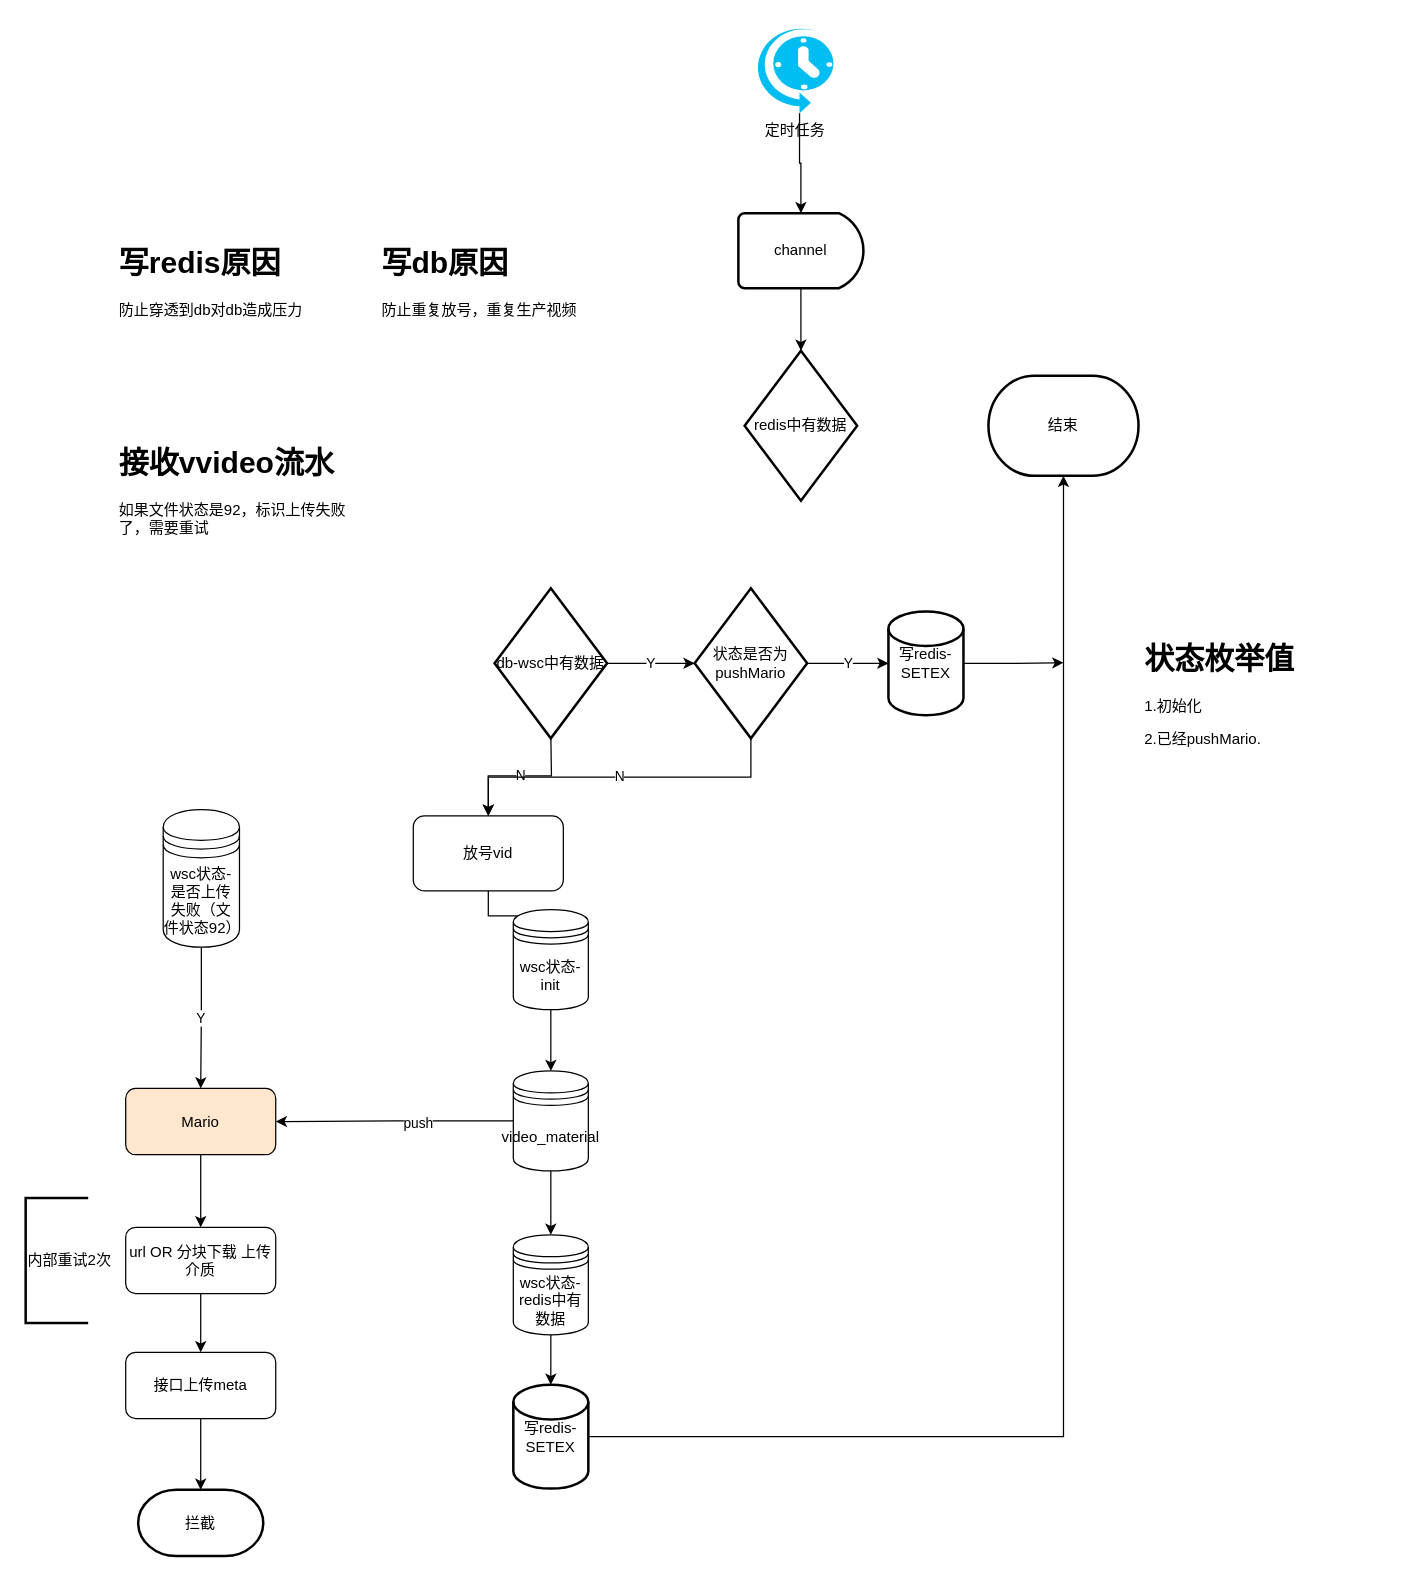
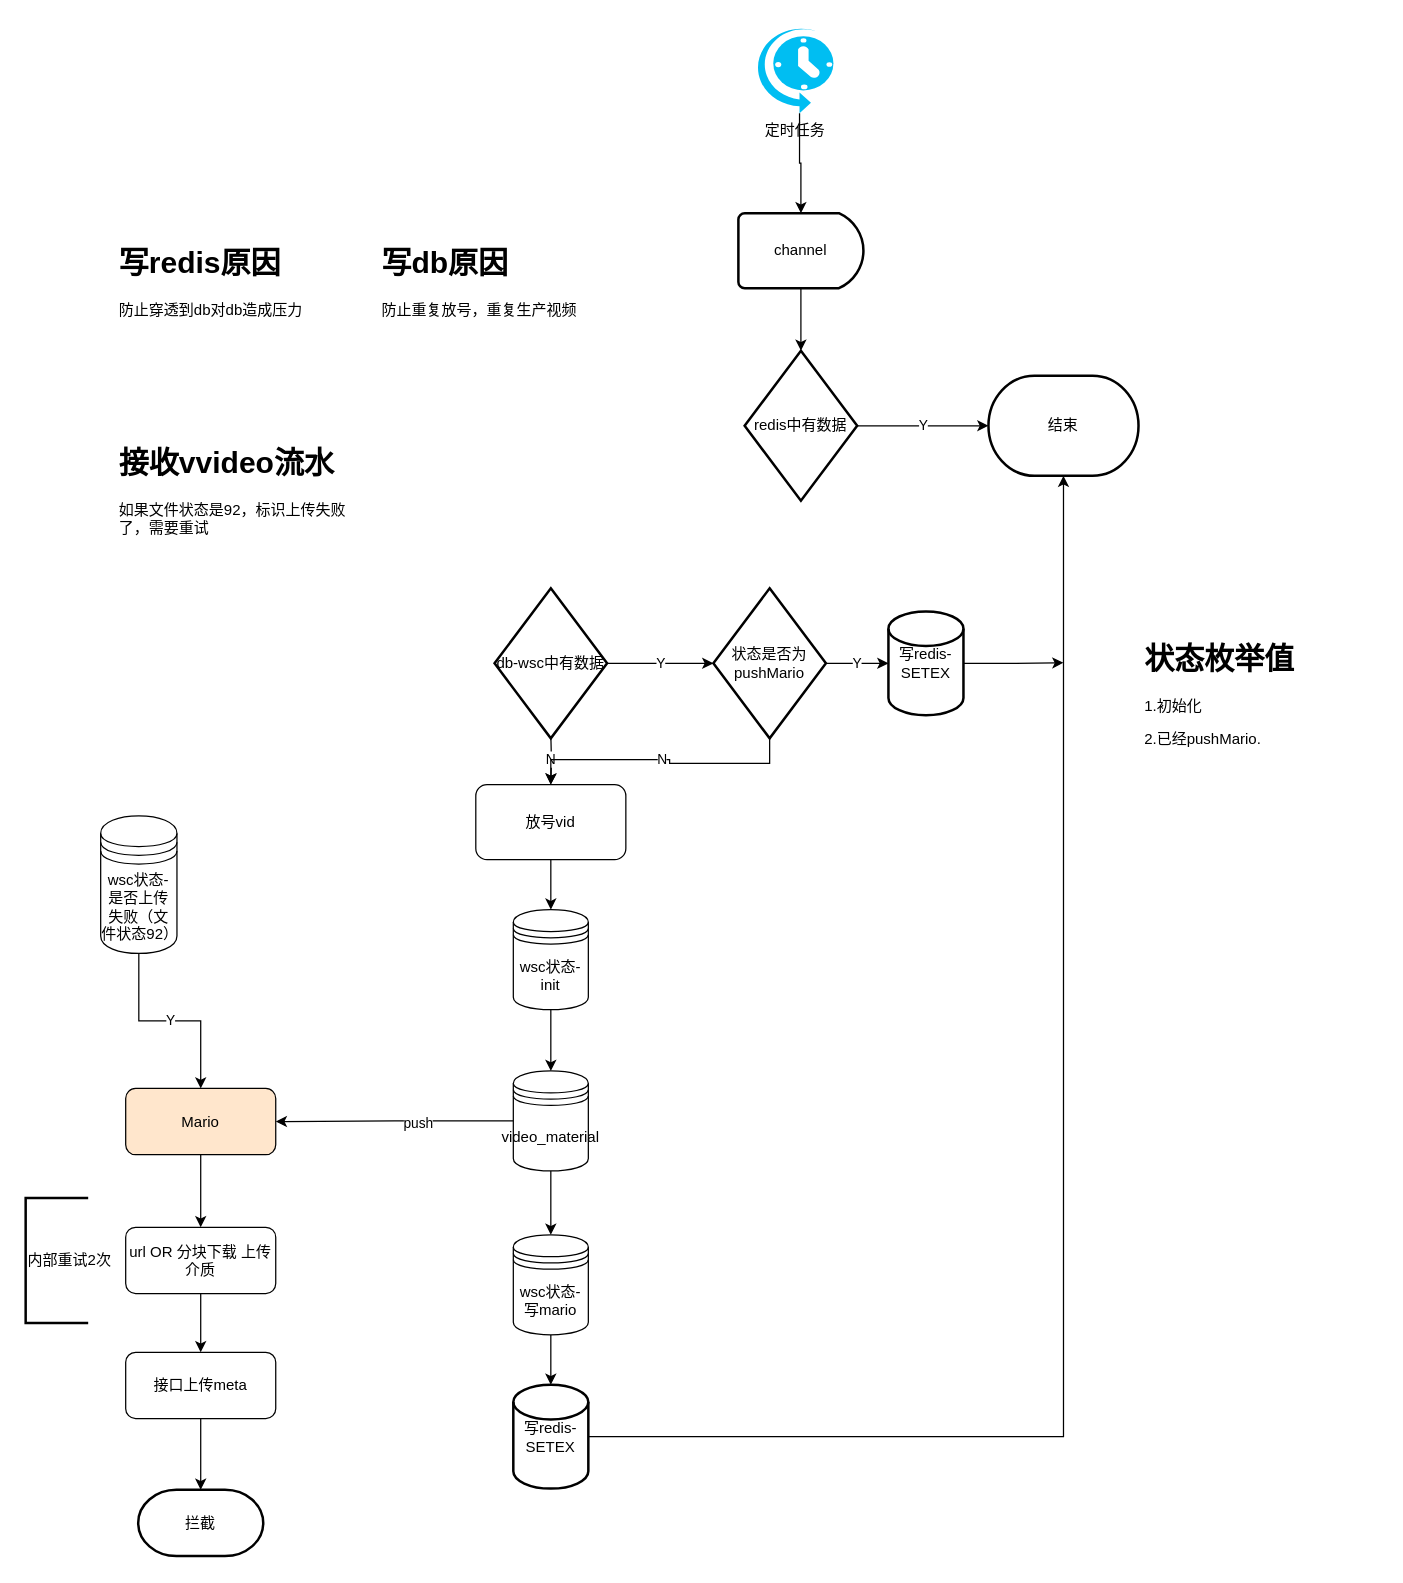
+ <mxCell id="25" value="Y" style="edgeStyle=orthogonalEdgeStyle;rounded=0;orthogonalLoop=1;jettySize=auto;html=1;exitX=1;exitY=0.5;exitDx=0;exitDy=0;exitPerimeter=0;entryX=0;entryY=0.5;entryDx=0;entryDy=0;entryPerimeter=0;" edge="1" parent="1" source="26" target="5"><mxGeometry relative="1" as="geometry" /></mxCell>
- <mxCell id="32" value="状态是否为pushMario" style="strokeWidth=2;html=1;shape=mxgraph.flowchart.decision;whiteSpace=wrap;" vertex="1" parent="1"><mxGeometry x="555" y="470" width="90" height="120" as="geometry" /></mxCell>
+ <mxCell id="32" value="状态是否为pushMario" style="strokeWidth=2;html=1;shape=mxgraph.flowchart.decision;whiteSpace=wrap;" vertex="1" parent="1"><mxGeometry x="570" y="470" width="90" height="120" as="geometry" /></mxCell>
- <mxCell id="7" value="放号vid" style="rounded=1;whiteSpace=wrap;html=1;" vertex="1" parent="1"><mxGeometry x="330" y="652" width="120" height="60" as="geometry" /></mxCell>
+ <mxCell id="7" value="放号vid" style="rounded=1;whiteSpace=wrap;html=1;" vertex="1" parent="1"><mxGeometry x="380" y="627" width="120" height="60" as="geometry" /></mxCell>
- <mxCell id="38" value="wsc状态-是否上传失败（文件状态92）" style="shape=datastore;whiteSpace=wrap;html=1;fontFamily=Helvetica;fontSize=12;fontColor=default;align=center;strokeColor=default;fillColor=default;" vertex="1" parent="1"><mxGeometry x="130" y="647" width="61" height="110" as="geometry" /></mxCell>
+ <mxCell id="38" value="wsc状态-是否上传失败（文件状态92）" style="shape=datastore;whiteSpace=wrap;html=1;fontFamily=Helvetica;fontSize=12;fontColor=default;align=center;strokeColor=default;fillColor=default;" vertex="1" parent="1"><mxGeometry x="80" y="652" width="61" height="110" as="geometry" /></mxCell>
- <mxCell id="24" value="wsc状态-redis中有数据" style="shape=datastore;whiteSpace=wrap;html=1;fontFamily=Helvetica;fontSize=12;fontColor=default;align=center;strokeColor=default;fillColor=default;" vertex="1" parent="1"><mxGeometry x="410" y="987" width="60" height="80" as="geometry" /></mxCell>
+ <mxCell id="24" value="wsc状态-写mario" style="shape=datastore;whiteSpace=wrap;html=1;fontFamily=Helvetica;fontSize=12;fontColor=default;align=center;strokeColor=default;fillColor=default;" vertex="1" parent="1"><mxGeometry x="410" y="987" width="60" height="80" as="geometry" /></mxCell>
